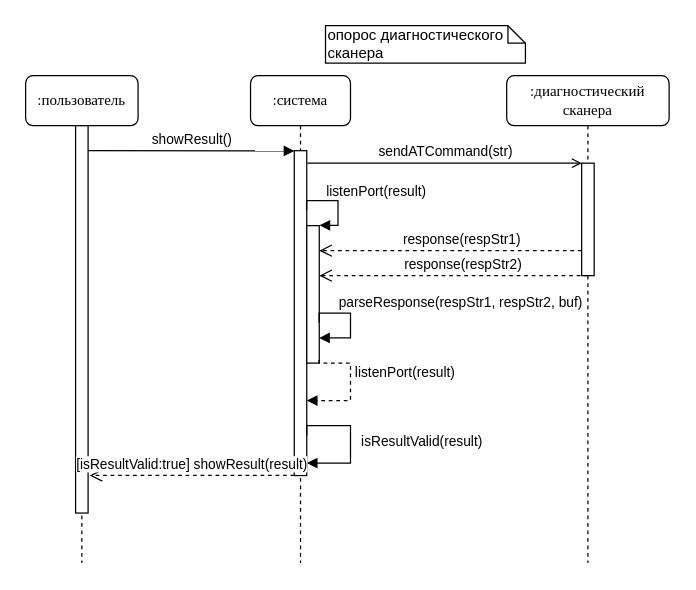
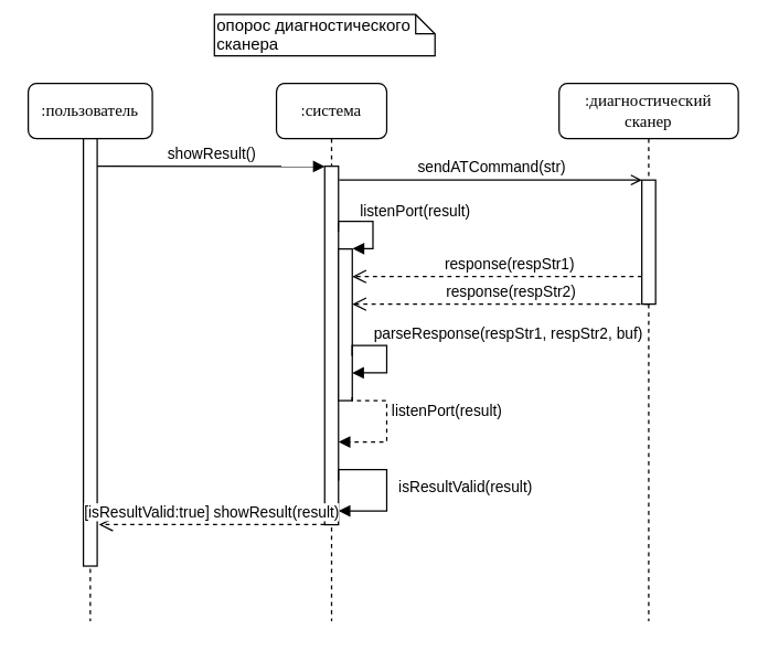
- <mxCell id="6" value="опорос диагностического сканера" style="shape=note;whiteSpace=wrap;html=1;size=14;verticalAlign=top;align=left;spacingTop=-6;" parent="1" vertex="1"><mxGeometry x="260" width="160" height="30" as="geometry" y="20" /></mxCell>
+ <mxCell id="6" value="опорос диагностического сканера" style="shape=note;whiteSpace=wrap;html=1;size=14;verticalAlign=top;align=left;spacingTop=-6;" parent="1" vertex="1"><mxGeometry x="155" y="10" width="160" height="30" as="geometry" /></mxCell>
- <mxCell id="13" value=":диагностический сканера" style="shape=umlLifeline;perimeter=lifelinePerimeter;whiteSpace=wrap;html=1;container=1;collapsible=0;recursiveResize=0;outlineConnect=0;rounded=1;shadow=0;comic=0;labelBackgroundColor=none;strokeWidth=1;fontFamily=Verdana;fontSize=12;align=center;" parent="1" vertex="1"><mxGeometry x="405" y="60" width="130" height="390" as="geometry" /></mxCell>
+ <mxCell id="13" value=":диагностический сканер" style="shape=umlLifeline;perimeter=lifelinePerimeter;whiteSpace=wrap;html=1;container=1;collapsible=0;recursiveResize=0;outlineConnect=0;rounded=1;shadow=0;comic=0;labelBackgroundColor=none;strokeWidth=1;fontFamily=Verdana;fontSize=12;align=center;" parent="1" vertex="1"><mxGeometry x="405" y="60" width="130" height="390" as="geometry" /></mxCell>
